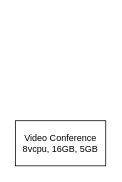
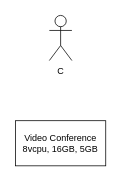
+ <mxCell id="2" value="C" style="shape=umlActor;verticalLabelPosition=bottom;verticalAlign=top;html=1;outlineConnect=0;" vertex="1" parent="1"><mxGeometry x="65" y="20" width="30" height="60" as="geometry" /></mxCell>
